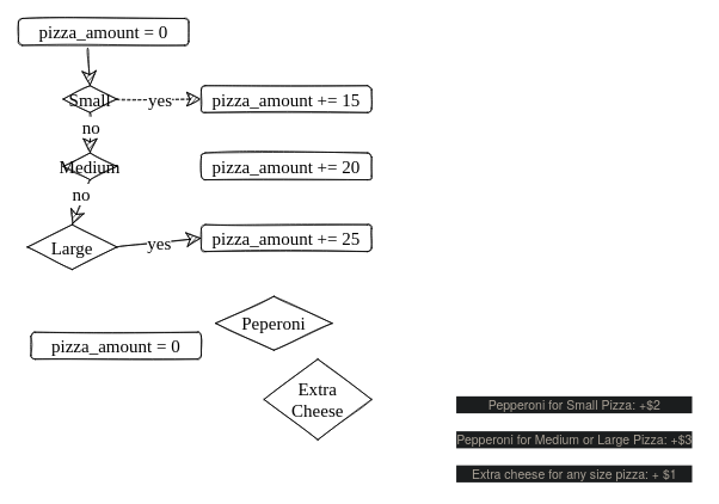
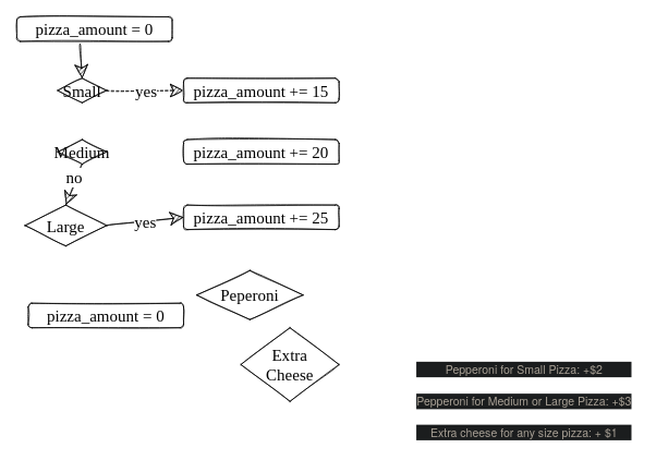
- <mxCell id="11" value="" style="endArrow=classic;html=1;rounded=0;sketch=1;hachureGap=4;fontFamily=Architects Daughter;fontSource=https%3A%2F%2Ffonts.googleapis.com%2Fcss%3Ffamily%3DArchitects%2BDaughter;fontSize=16;startSize=14;endSize=14;sourcePerimeterSpacing=8;targetPerimeterSpacing=8;curved=1;exitX=0.5;exitY=1;exitDx=0;exitDy=0;entryX=0.5;entryY=0;entryDx=0;entryDy=0;" edge="1" parent="1" source="4" target="3"><mxGeometry relative="1" as="geometry"><mxPoint x="160" y="190" as="sourcePoint" /><mxPoint x="260" y="190" as="targetPoint" /></mxGeometry></mxCell>
- <mxCell id="12" value="no" style="edgeLabel;resizable=0;html=1;align=center;verticalAlign=middle;sketch=1;hachureGap=4;fontFamily=Architects Daughter;fontSource=https%3A%2F%2Ffonts.googleapis.com%2Fcss%3Ffamily%3DArchitects%2BDaughter;fontSize=20;" connectable="0" vertex="1" parent="11"><mxGeometry relative="1" as="geometry"><mxPoint y="-8" as="offset" /></mxGeometry></mxCell>
